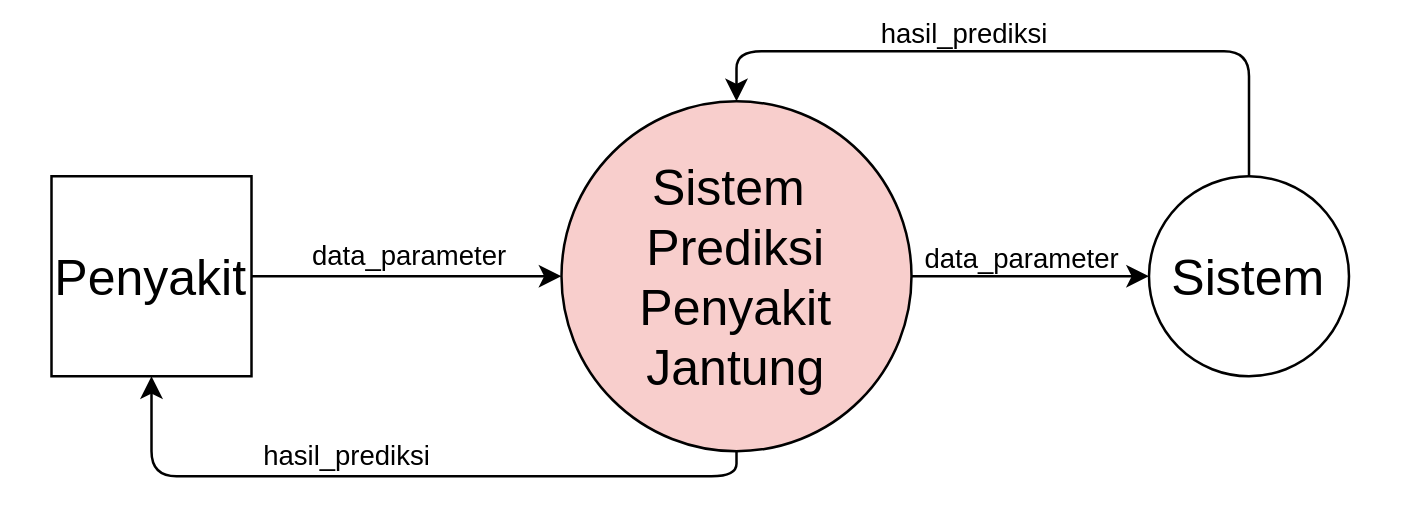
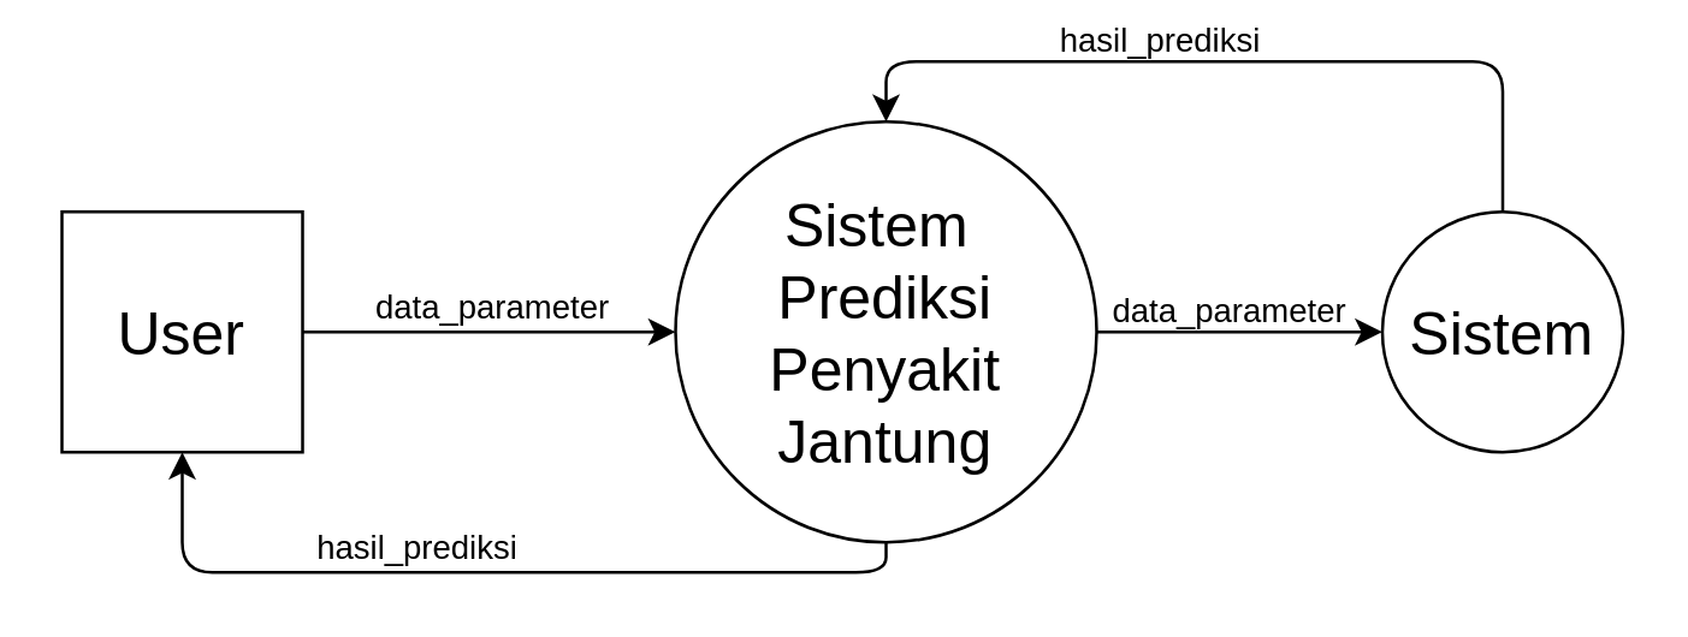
- <mxCell id="3" value="&lt;font style=&quot;font-size: 20px&quot;&gt;Penyakit&lt;/font&gt;" style="whiteSpace=wrap;html=1;aspect=fixed;" vertex="1" parent="1"><mxGeometry x="20" y="70" width="80" height="80" as="geometry" /></mxCell>
+ <mxCell id="3" value="&lt;font style=&quot;font-size: 20px&quot;&gt;User&lt;/font&gt;" style="whiteSpace=wrap;html=1;aspect=fixed;" vertex="1" parent="1"><mxGeometry x="20" y="70" width="80" height="80" as="geometry" /></mxCell>
- <mxCell id="2" value="&lt;font style=&quot;font-size: 20px&quot;&gt;Sistem&amp;nbsp;&lt;br&gt;Prediksi&lt;br&gt;Penyakit&lt;br&gt;Jantung&lt;/font&gt;" style="ellipse;whiteSpace=wrap;html=1;aspect=fixed;fillColor=#f8cecc;" vertex="1" parent="1"><mxGeometry x="224" y="40" width="140" height="140" as="geometry" /></mxCell>
+ <mxCell id="2" value="&lt;font style=&quot;font-size: 20px&quot;&gt;Sistem&amp;nbsp;&lt;br&gt;Prediksi&lt;br&gt;Penyakit&lt;br&gt;Jantung&lt;/font&gt;" style="ellipse;whiteSpace=wrap;html=1;aspect=fixed;" vertex="1" parent="1"><mxGeometry x="224" y="40" width="140" height="140" as="geometry" /></mxCell>
